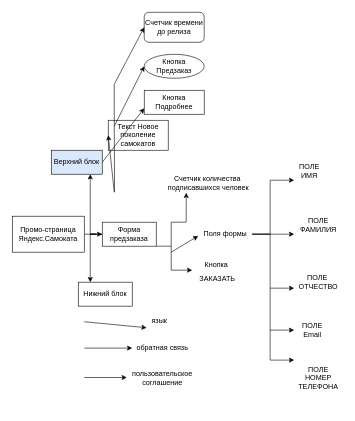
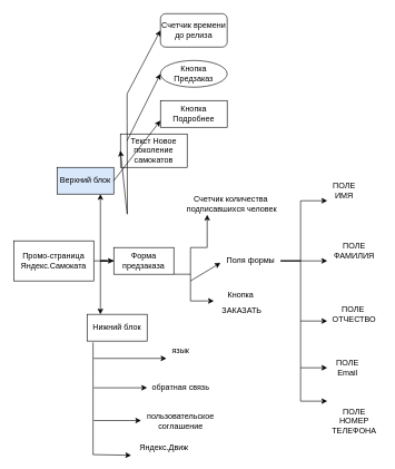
- <mxCell id="28" value="язык" style="text;html=1;align=center;verticalAlign=middle;resizable=0;points=[];autosize=1;strokeColor=none;fillColor=none;fontSize=12;" parent="1" vertex="1"><mxGeometry x="245" y="525" width="40" height="20" as="geometry" /></mxCell>
+ <mxCell id="28" value="язык" style="text;html=1;align=center;verticalAlign=middle;resizable=0;points=[];autosize=1;strokeColor=none;fillColor=none;fontSize=12;" parent="1" vertex="1"><mxGeometry x="250" y="515" width="40" height="20" as="geometry" /></mxCell>
+ <mxCell id="32" value="" style="endArrow=classic;html=1;rounded=0;fontSize=12;exitX=0.1;exitY=1.05;exitDx=0;exitDy=0;exitPerimeter=0;entryX=-0.044;entryY=1.05;entryDx=0;entryDy=0;entryPerimeter=0;" parent="1" source="8" target="31" edge="1"><mxGeometry width="50" height="50" relative="1" as="geometry"><mxPoint x="120" y="585" as="sourcePoint" /><mxPoint x="180" y="620" as="targetPoint" /><Array as="points"><mxPoint x="139" y="570" /><mxPoint x="139" y="630" /><mxPoint x="139" y="680" /></Array></mxGeometry></mxCell>
+ <mxCell id="31" value="Яндекс.Движ" style="text;html=1;align=center;verticalAlign=middle;resizable=0;points=[];autosize=1;strokeColor=none;fillColor=none;fontSize=12;" parent="1" vertex="1"><mxGeometry x="200" y="660" width="90" height="20" as="geometry" /></mxCell>
